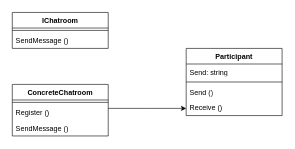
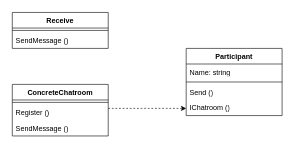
- <mxCell id="2" value="IChatroom" style="swimlane;fontStyle=1;align=center;verticalAlign=top;childLayout=stackLayout;horizontal=1;startSize=26;horizontalStack=0;resizeParent=1;resizeParentMax=0;resizeLast=0;collapsible=1;marginBottom=0;whiteSpace=wrap;html=1;" vertex="1" parent="1"><mxGeometry x="20" y="20" width="160" height="60" as="geometry" /></mxCell>
+ <mxCell id="2" value="Receive" style="swimlane;fontStyle=1;align=center;verticalAlign=top;childLayout=stackLayout;horizontal=1;startSize=26;horizontalStack=0;resizeParent=1;resizeParentMax=0;resizeLast=0;collapsible=1;marginBottom=0;whiteSpace=wrap;html=1;" vertex="1" parent="1"><mxGeometry x="20" y="20" width="160" height="60" as="geometry" /></mxCell>
- <mxCell id="11" value="Send: string" style="text;strokeColor=none;fillColor=none;align=left;verticalAlign=top;spacingLeft=4;spacingRight=4;overflow=hidden;rotatable=0;points=[[0,0.5],[1,0.5]];portConstraint=eastwest;whiteSpace=wrap;html=1;" vertex="1" parent="10"><mxGeometry y="26" width="160" height="26" as="geometry" /></mxCell>
+ <mxCell id="11" value="Name: string" style="text;strokeColor=none;fillColor=none;align=left;verticalAlign=top;spacingLeft=4;spacingRight=4;overflow=hidden;rotatable=0;points=[[0,0.5],[1,0.5]];portConstraint=eastwest;whiteSpace=wrap;html=1;" vertex="1" parent="10"><mxGeometry y="26" width="160" height="26" as="geometry" /></mxCell>
- <mxCell id="5" style="edgeStyle=orthogonalEdgeStyle;rounded=0;orthogonalLoop=1;jettySize=auto;html=1;" edge="1" parent="1" source="6" target="10"><mxGeometry relative="1" as="geometry"><Array as="points"><mxPoint x="250" y="180" /><mxPoint x="250" y="180" /></Array></mxGeometry></mxCell>
+ <mxCell id="5" style="edgeStyle=orthogonalEdgeStyle;rounded=0;orthogonalLoop=1;jettySize=auto;html=1;dashed=1;" edge="1" parent="1" source="6" target="10"><mxGeometry relative="1" as="geometry"><Array as="points"><mxPoint x="250" y="180" /><mxPoint x="250" y="180" /></Array></mxGeometry></mxCell>
- <mxCell id="14" value="Receive ()" style="text;strokeColor=none;fillColor=none;align=left;verticalAlign=top;spacingLeft=4;spacingRight=4;overflow=hidden;rotatable=0;points=[[0,0.5],[1,0.5]];portConstraint=eastwest;whiteSpace=wrap;html=1;" vertex="1" parent="10"><mxGeometry y="86" width="160" height="26" as="geometry" /></mxCell>
+ <mxCell id="14" value="IChatroom ()" style="text;strokeColor=none;fillColor=none;align=left;verticalAlign=top;spacingLeft=4;spacingRight=4;overflow=hidden;rotatable=0;points=[[0,0.5],[1,0.5]];portConstraint=eastwest;whiteSpace=wrap;html=1;" vertex="1" parent="10"><mxGeometry y="86" width="160" height="26" as="geometry" /></mxCell>
